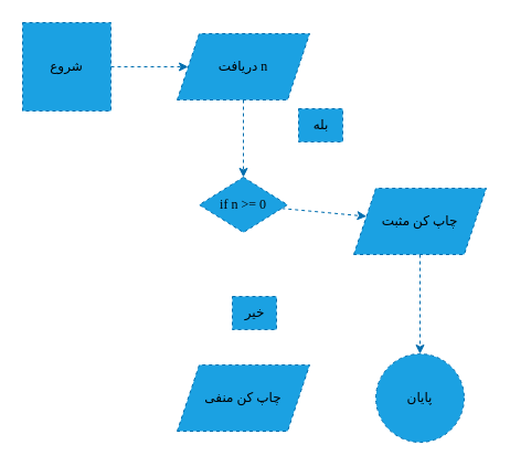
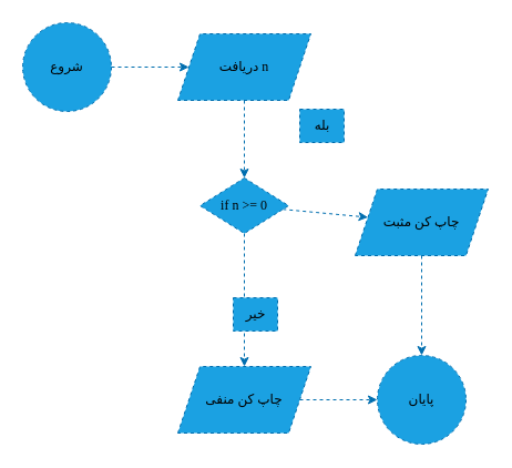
- <mxCell id="3" value="شروع" style="whiteSpace=wrap;html=1;aspect=fixed;fillColor=#1ba1e2;fontColor=#000000;strokeColor=#006EAF;fontFamily=vazir;labelBorderColor=none;textShadow=0;shadow=0;dashed=1;rounded=0;" vertex="1" parent="1"><mxGeometry x="20" y="20" width="80" height="80" as="geometry" /></mxCell>
+ <mxCell id="3" value="شروع" style="ellipse;whiteSpace=wrap;html=1;aspect=fixed;fillColor=#1ba1e2;fontColor=#000000;strokeColor=#006EAF;fontFamily=vazir;labelBorderColor=none;textShadow=0;shadow=0;dashed=1;" vertex="1" parent="1"><mxGeometry x="20" y="20" width="80" height="80" as="geometry" /></mxCell>
+ <mxCell id="7" value="" style="edgeStyle=none;html=1;fillColor=#1ba1e2;strokeColor=#006EAF;fontFamily=vazir;fontColor=#000000;labelBorderColor=none;textShadow=0;shadow=0;dashed=1;" edge="1" parent="1" source="8" target="13"><mxGeometry relative="1" as="geometry" /></mxCell>
+ <mxCell id="12" value="" style="edgeStyle=none;html=1;fillColor=#1ba1e2;strokeColor=#006EAF;fontFamily=vazir;fontColor=#000000;labelBorderColor=none;textShadow=0;shadow=0;dashed=1;" edge="1" parent="1" source="13" target="15"><mxGeometry relative="1" as="geometry" /></mxCell>
